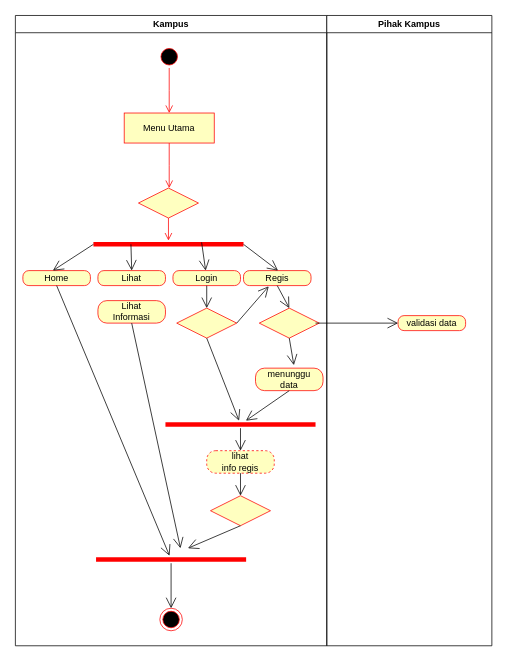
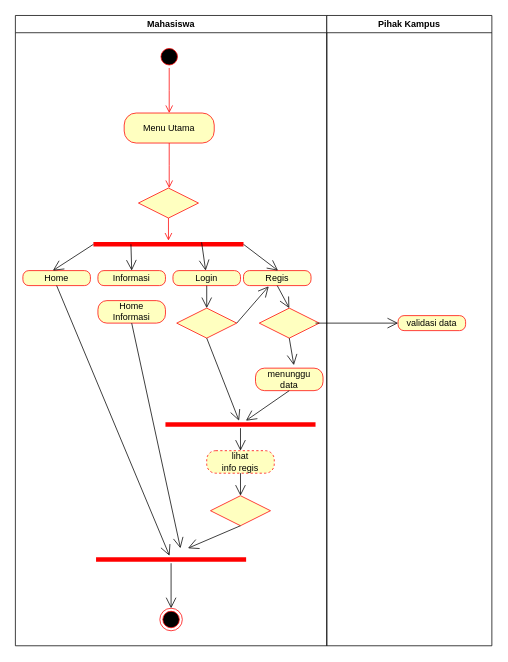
- <mxCell id="2" value="Kampus" style="swimlane;startSize=23;" vertex="1" parent="1"><mxGeometry x="20" y="20" width="415" height="840" as="geometry" /></mxCell>
+ <mxCell id="2" value="Mahasiswa" style="swimlane;startSize=23;" vertex="1" parent="1"><mxGeometry x="20" y="20" width="415" height="840" as="geometry" /></mxCell>
- <mxCell id="5" value="Menu Utama" style="whiteSpace=wrap;html=1;arcSize=40;fontColor=#000000;fillColor=#ffffc0;strokeColor=#ff0000;rounded=0;" vertex="1" parent="2"><mxGeometry x="145" y="130" width="120" height="40" as="geometry" /></mxCell>
+ <mxCell id="5" value="Menu Utama" style="rounded=1;whiteSpace=wrap;html=1;arcSize=40;fontColor=#000000;fillColor=#ffffc0;strokeColor=#ff0000;" vertex="1" parent="2"><mxGeometry x="145" y="130" width="120" height="40" as="geometry" /></mxCell>
- <mxCell id="11" value="Lihat" style="rounded=1;whiteSpace=wrap;html=1;arcSize=40;fontColor=#000000;fillColor=#ffffc0;strokeColor=#ff0000;" vertex="1" parent="2"><mxGeometry x="110" y="340" width="90" height="20" as="geometry" /></mxCell>
+ <mxCell id="11" value="Informasi" style="rounded=1;whiteSpace=wrap;html=1;arcSize=40;fontColor=#000000;fillColor=#ffffc0;strokeColor=#ff0000;" vertex="1" parent="2"><mxGeometry x="110" y="340" width="90" height="20" as="geometry" /></mxCell>
- <mxCell id="14" value="Lihat&lt;br&gt;Informasi" style="rounded=1;whiteSpace=wrap;html=1;arcSize=40;fontColor=#000000;fillColor=#ffffc0;strokeColor=#ff0000;" vertex="1" parent="2"><mxGeometry x="110" y="380" width="90" height="30" as="geometry" /></mxCell>
+ <mxCell id="14" value="Home&lt;br&gt;Informasi" style="rounded=1;whiteSpace=wrap;html=1;arcSize=40;fontColor=#000000;fillColor=#ffffc0;strokeColor=#ff0000;" vertex="1" parent="2"><mxGeometry x="110" y="380" width="90" height="30" as="geometry" /></mxCell>
